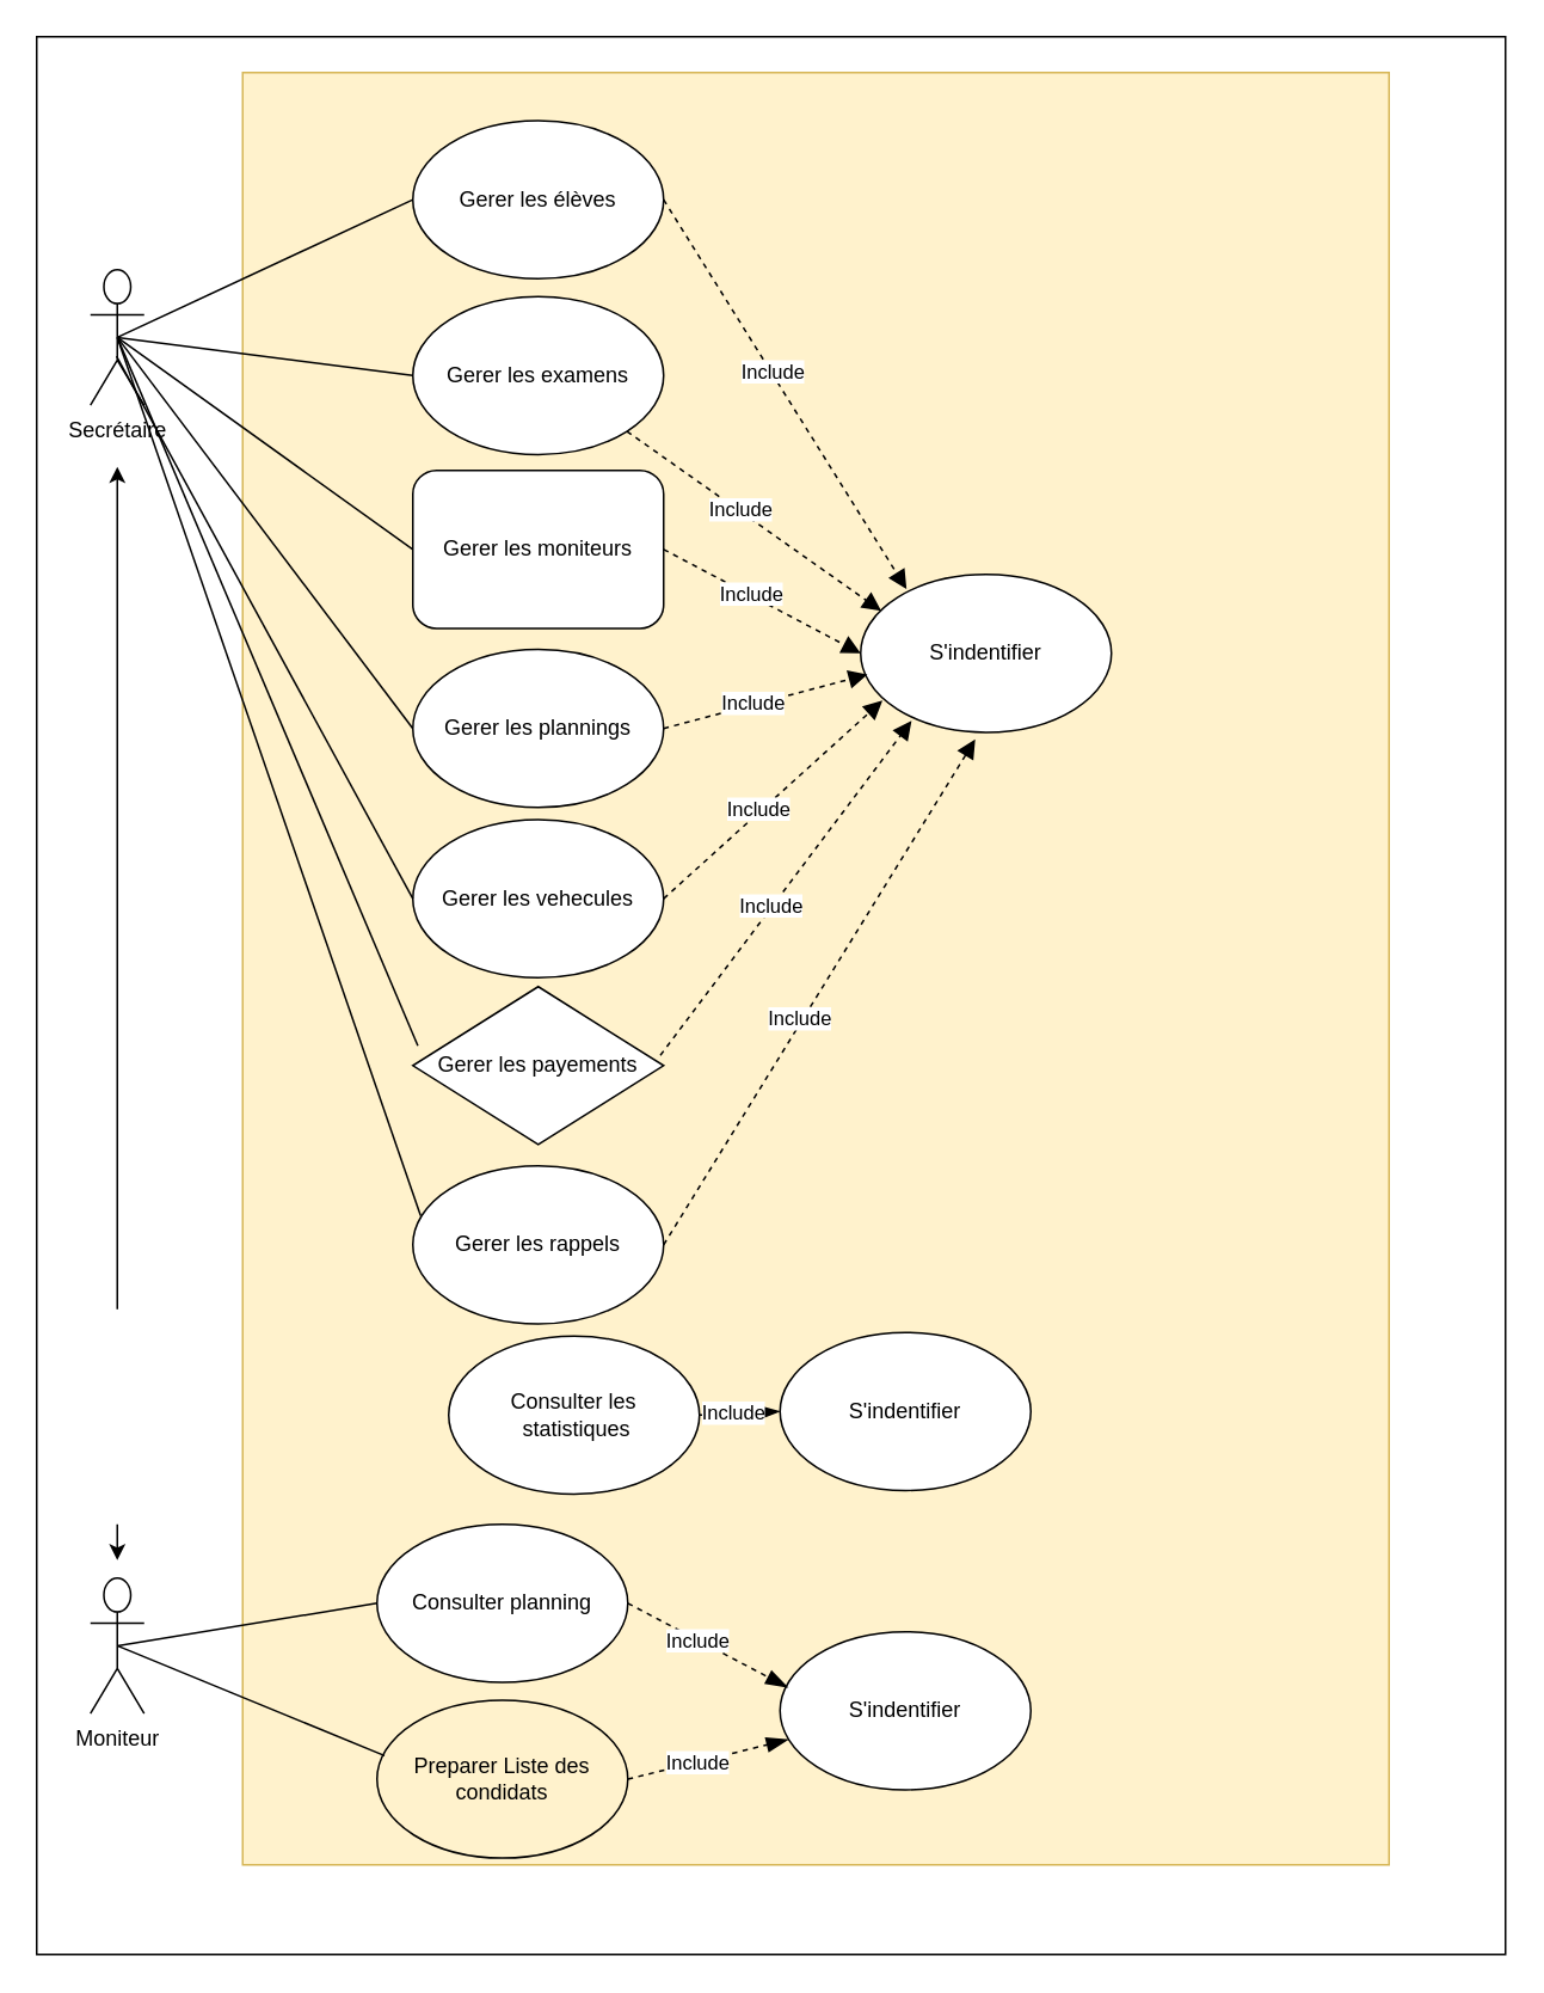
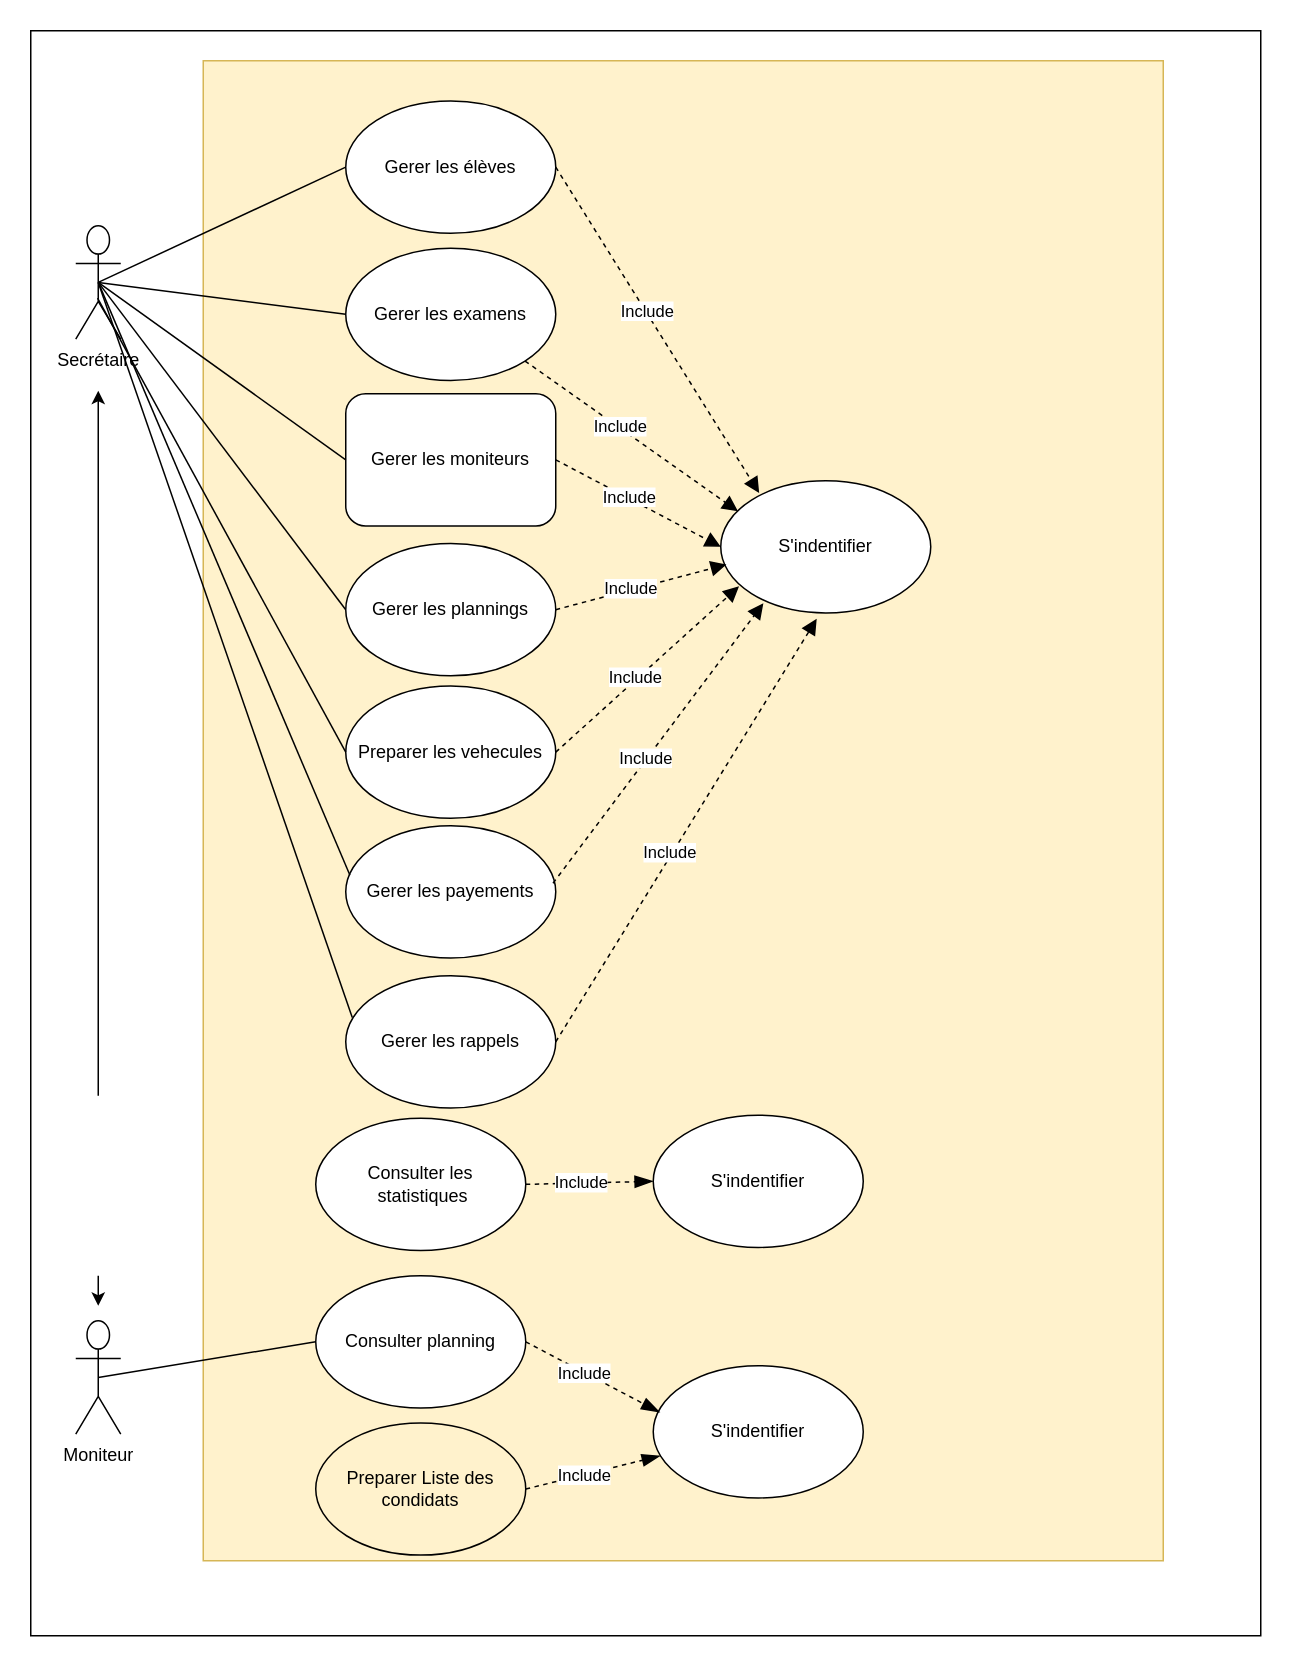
- <mxCell id="16" value="Gerer les vehecules" style="ellipse;whiteSpace=wrap;html=1;" parent="2" vertex="1"><mxGeometry x="210" y="436.882" width="140" height="88.118" as="geometry" /></mxCell>
+ <mxCell id="16" value="Preparer les vehecules" style="ellipse;whiteSpace=wrap;html=1;" parent="2" vertex="1"><mxGeometry x="210" y="436.882" width="140" height="88.118" as="geometry" /></mxCell>
- <mxCell id="30" value="Gerer les payements" style="rhombus;whiteSpace=wrap;html=1;" parent="2" vertex="1"><mxGeometry x="210" y="530.002" width="140" height="88.118" as="geometry" /></mxCell>
+ <mxCell id="30" value="Gerer les payements" style="ellipse;whiteSpace=wrap;html=1;" parent="2" vertex="1"><mxGeometry x="210" y="530.002" width="140" height="88.118" as="geometry" /></mxCell>
- <mxCell id="34" value="Consulter les&lt;br&gt;&amp;nbsp;statistiques" style="ellipse;whiteSpace=wrap;html=1;" parent="2" vertex="1"><mxGeometry x="230" y="725.002" width="140" height="88.118" as="geometry" /></mxCell>
+ <mxCell id="34" value="Consulter les&lt;br&gt;&amp;nbsp;statistiques" style="ellipse;whiteSpace=wrap;html=1;" parent="2" vertex="1"><mxGeometry x="190" y="725.002" width="140" height="88.118" as="geometry" /></mxCell>
- <mxCell id="11" value="" style="endArrow=none;html=1;entryX=0.03;entryY=0.351;entryDx=0;entryDy=0;entryPerimeter=0;exitX=0.5;exitY=0.5;exitDx=0;exitDy=0;exitPerimeter=0;" parent="2" source="6" target="10" edge="1"><mxGeometry width="50" height="50" relative="1" as="geometry"><mxPoint x="60" y="840" as="sourcePoint" /><mxPoint x="360" y="516.118" as="targetPoint" /></mxGeometry></mxCell>
